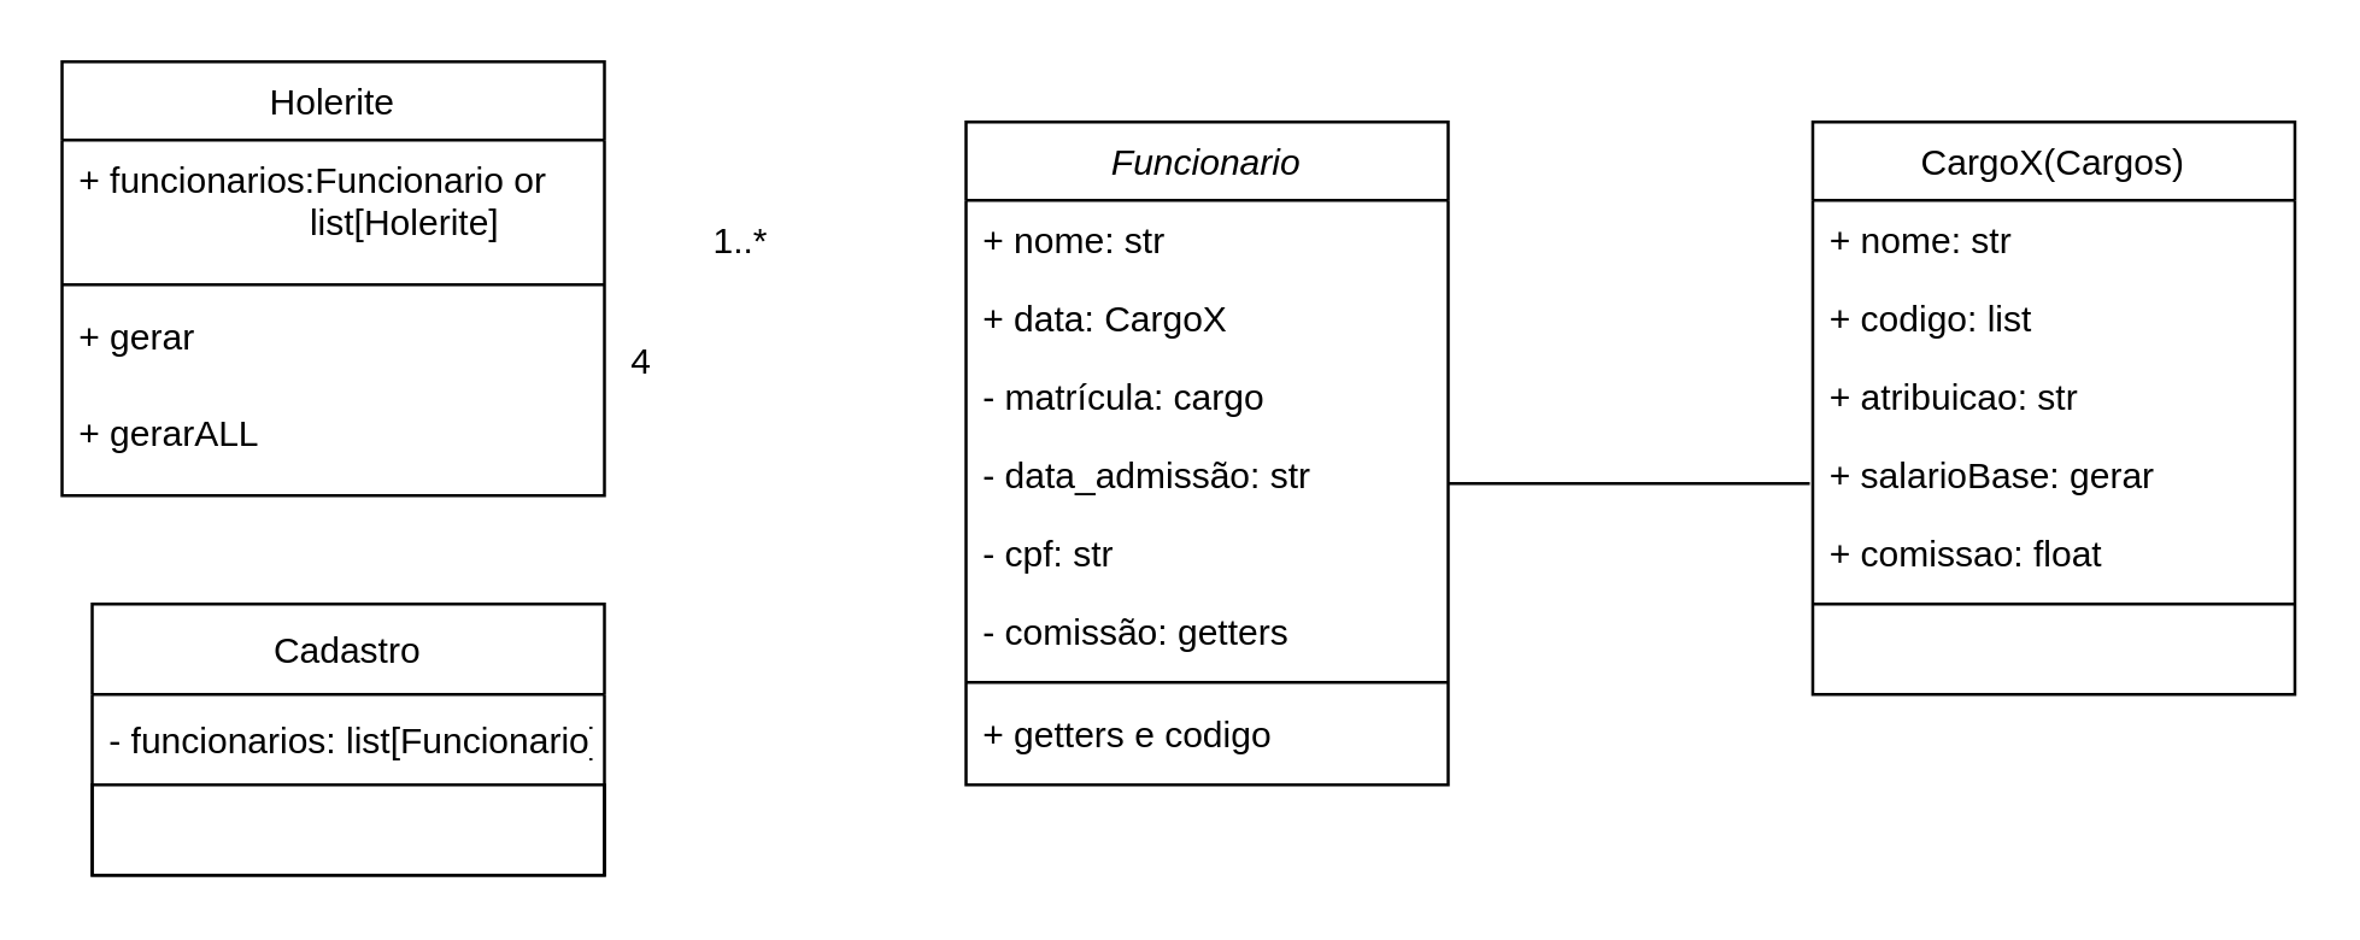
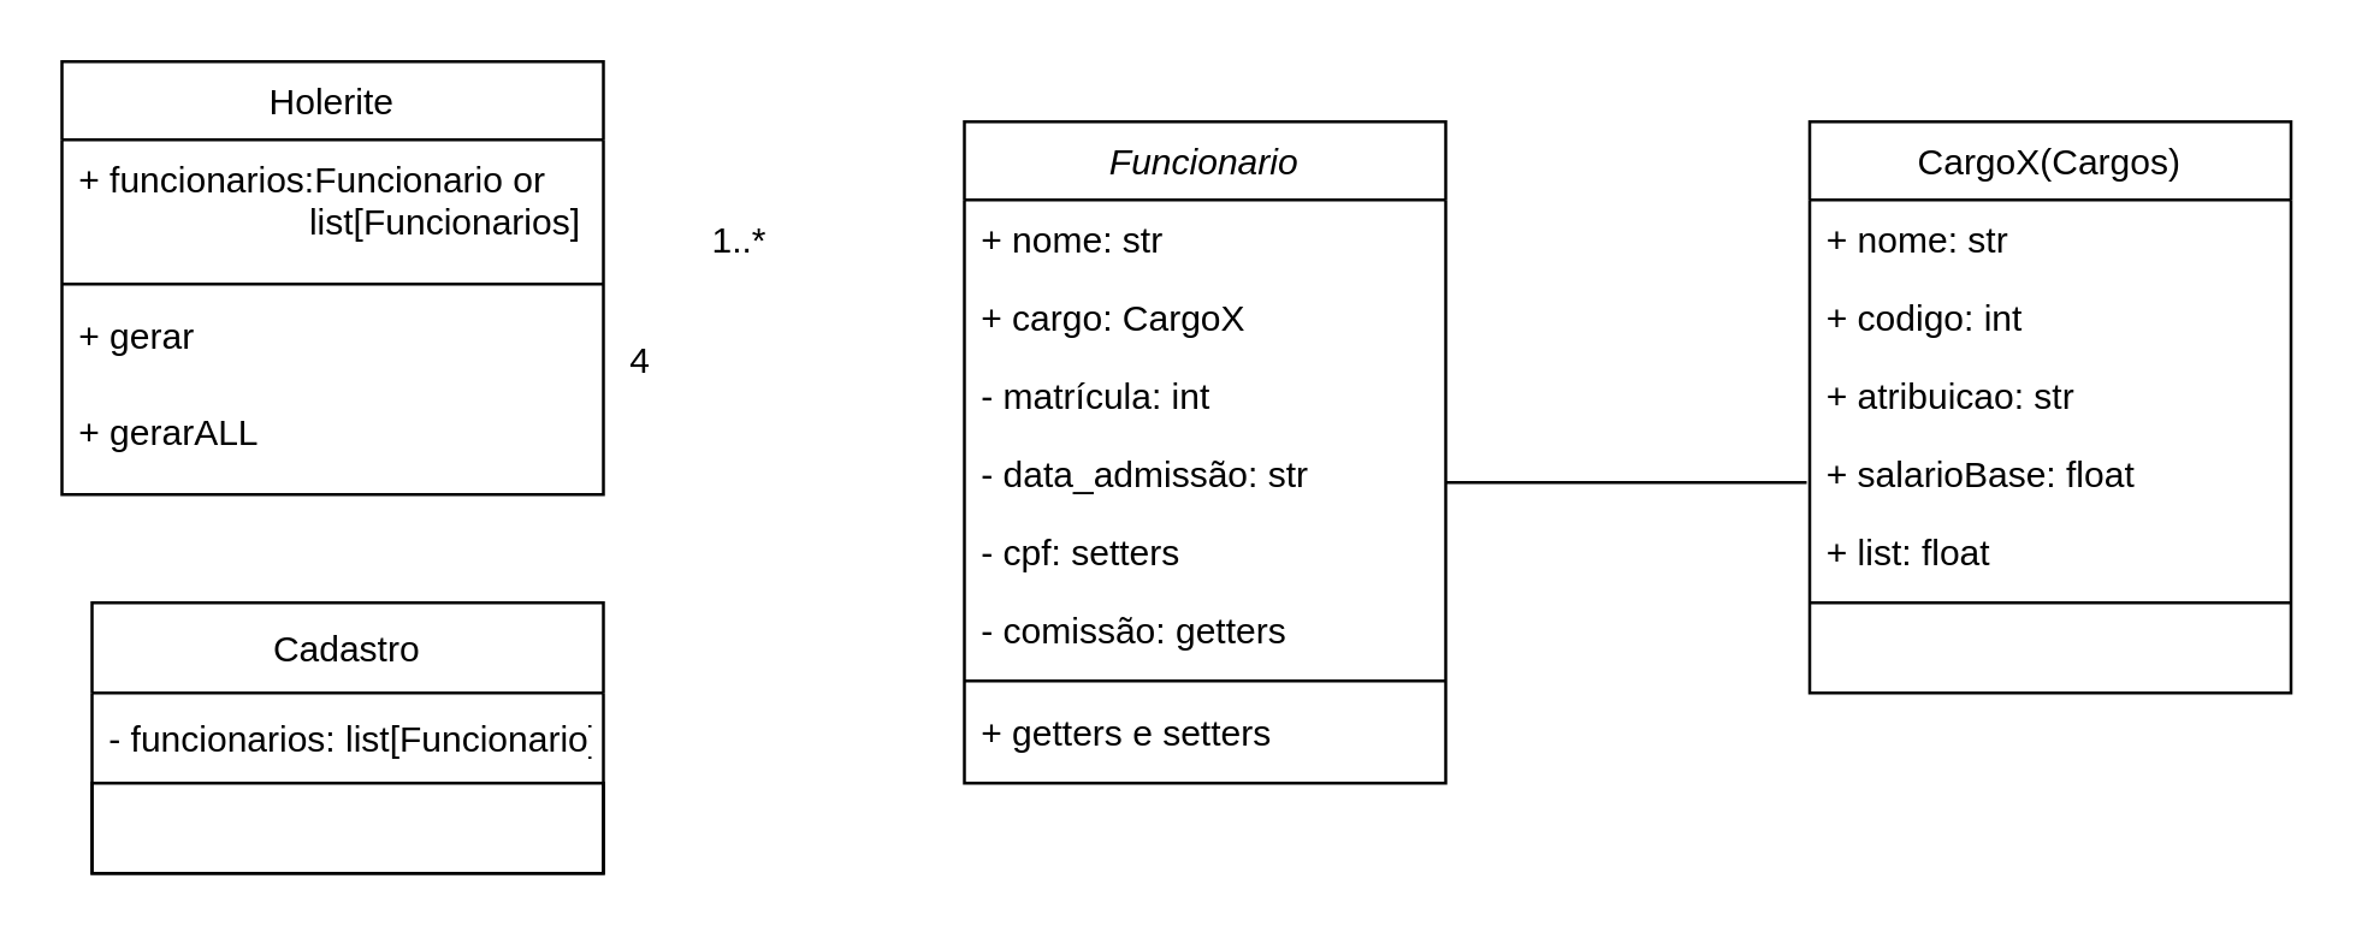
- <mxCell id="13" value="+ funcionarios:Funcionario or&#10;                       list[Holerite]&#10;" style="text;align=left;verticalAlign=top;spacingLeft=4;spacingRight=4;overflow=hidden;rotatable=0;points=[[0,0.5],[1,0.5]];portConstraint=eastwest;rounded=0;shadow=0;html=0;" parent="12" vertex="1"><mxGeometry y="26" width="180" height="44" as="geometry" /></mxCell>
+ <mxCell id="13" value="+ funcionarios:Funcionario or&#10;                       list[Funcionarios]&#10;" style="text;align=left;verticalAlign=top;spacingLeft=4;spacingRight=4;overflow=hidden;rotatable=0;points=[[0,0.5],[1,0.5]];portConstraint=eastwest;rounded=0;shadow=0;html=0;" parent="12" vertex="1"><mxGeometry y="26" width="180" height="44" as="geometry" /></mxCell>
- <mxCell id="5" value="+ data: CargoX" style="text;align=left;verticalAlign=top;spacingLeft=4;spacingRight=4;overflow=hidden;rotatable=0;points=[[0,0.5],[1,0.5]];portConstraint=eastwest;rounded=0;shadow=0;html=0;" parent="3" vertex="1"><mxGeometry y="52" width="160" height="26" as="geometry" /></mxCell>
+ <mxCell id="5" value="+ cargo: CargoX" style="text;align=left;verticalAlign=top;spacingLeft=4;spacingRight=4;overflow=hidden;rotatable=0;points=[[0,0.5],[1,0.5]];portConstraint=eastwest;rounded=0;shadow=0;html=0;" parent="3" vertex="1"><mxGeometry y="52" width="160" height="26" as="geometry" /></mxCell>
- <mxCell id="19" value="+ codigo: list" style="text;align=left;verticalAlign=top;spacingLeft=4;spacingRight=4;overflow=hidden;rotatable=0;points=[[0,0.5],[1,0.5]];portConstraint=eastwest;" vertex="1" parent="17"><mxGeometry y="52" width="160" height="26" as="geometry" /></mxCell>
+ <mxCell id="19" value="+ codigo: int" style="text;align=left;verticalAlign=top;spacingLeft=4;spacingRight=4;overflow=hidden;rotatable=0;points=[[0,0.5],[1,0.5]];portConstraint=eastwest;" vertex="1" parent="17"><mxGeometry y="52" width="160" height="26" as="geometry" /></mxCell>
- <mxCell id="6" value="- matrícula: cargo" style="text;align=left;verticalAlign=top;spacingLeft=4;spacingRight=4;overflow=hidden;rotatable=0;points=[[0,0.5],[1,0.5]];portConstraint=eastwest;rounded=0;shadow=0;html=0;" vertex="1" parent="3"><mxGeometry y="78" width="160" height="26" as="geometry" /></mxCell>
+ <mxCell id="6" value="- matrícula: int" style="text;align=left;verticalAlign=top;spacingLeft=4;spacingRight=4;overflow=hidden;rotatable=0;points=[[0,0.5],[1,0.5]];portConstraint=eastwest;rounded=0;shadow=0;html=0;" vertex="1" parent="3"><mxGeometry y="78" width="160" height="26" as="geometry" /></mxCell>
- <mxCell id="21" value="+ salarioBase: gerar" style="text;align=left;verticalAlign=top;spacingLeft=4;spacingRight=4;overflow=hidden;rotatable=0;points=[[0,0.5],[1,0.5]];portConstraint=eastwest;rounded=0;shadow=0;html=0;" parent="17" vertex="1"><mxGeometry y="104" width="160" height="26" as="geometry" /></mxCell>
+ <mxCell id="21" value="+ salarioBase: float" style="text;align=left;verticalAlign=top;spacingLeft=4;spacingRight=4;overflow=hidden;rotatable=0;points=[[0,0.5],[1,0.5]];portConstraint=eastwest;rounded=0;shadow=0;html=0;" parent="17" vertex="1"><mxGeometry y="104" width="160" height="26" as="geometry" /></mxCell>
- <mxCell id="8" value="- cpf: str" style="text;align=left;verticalAlign=top;spacingLeft=4;spacingRight=4;overflow=hidden;rotatable=0;points=[[0,0.5],[1,0.5]];portConstraint=eastwest;rounded=0;shadow=0;html=0;" vertex="1" parent="3"><mxGeometry y="130" width="160" height="26" as="geometry" /></mxCell>
+ <mxCell id="8" value="- cpf: setters" style="text;align=left;verticalAlign=top;spacingLeft=4;spacingRight=4;overflow=hidden;rotatable=0;points=[[0,0.5],[1,0.5]];portConstraint=eastwest;rounded=0;shadow=0;html=0;" vertex="1" parent="3"><mxGeometry y="130" width="160" height="26" as="geometry" /></mxCell>
- <mxCell id="22" value="+ comissao: float" style="text;align=left;verticalAlign=top;spacingLeft=4;spacingRight=4;overflow=hidden;rotatable=0;points=[[0,0.5],[1,0.5]];portConstraint=eastwest;rounded=0;shadow=0;html=0;" vertex="1" parent="17"><mxGeometry y="130" width="160" height="26" as="geometry" /></mxCell>
+ <mxCell id="22" value="+ list: float" style="text;align=left;verticalAlign=top;spacingLeft=4;spacingRight=4;overflow=hidden;rotatable=0;points=[[0,0.5],[1,0.5]];portConstraint=eastwest;rounded=0;shadow=0;html=0;" vertex="1" parent="17"><mxGeometry y="130" width="160" height="26" as="geometry" /></mxCell>
- <mxCell id="11" value="+ getters e codigo" style="text;align=left;verticalAlign=top;spacingLeft=4;spacingRight=4;overflow=hidden;rotatable=0;points=[[0,0.5],[1,0.5]];portConstraint=eastwest;" parent="3" vertex="1"><mxGeometry y="190" width="160" height="26" as="geometry" /></mxCell>
+ <mxCell id="11" value="+ getters e setters" style="text;align=left;verticalAlign=top;spacingLeft=4;spacingRight=4;overflow=hidden;rotatable=0;points=[[0,0.5],[1,0.5]];portConstraint=eastwest;" parent="3" vertex="1"><mxGeometry y="190" width="160" height="26" as="geometry" /></mxCell>
